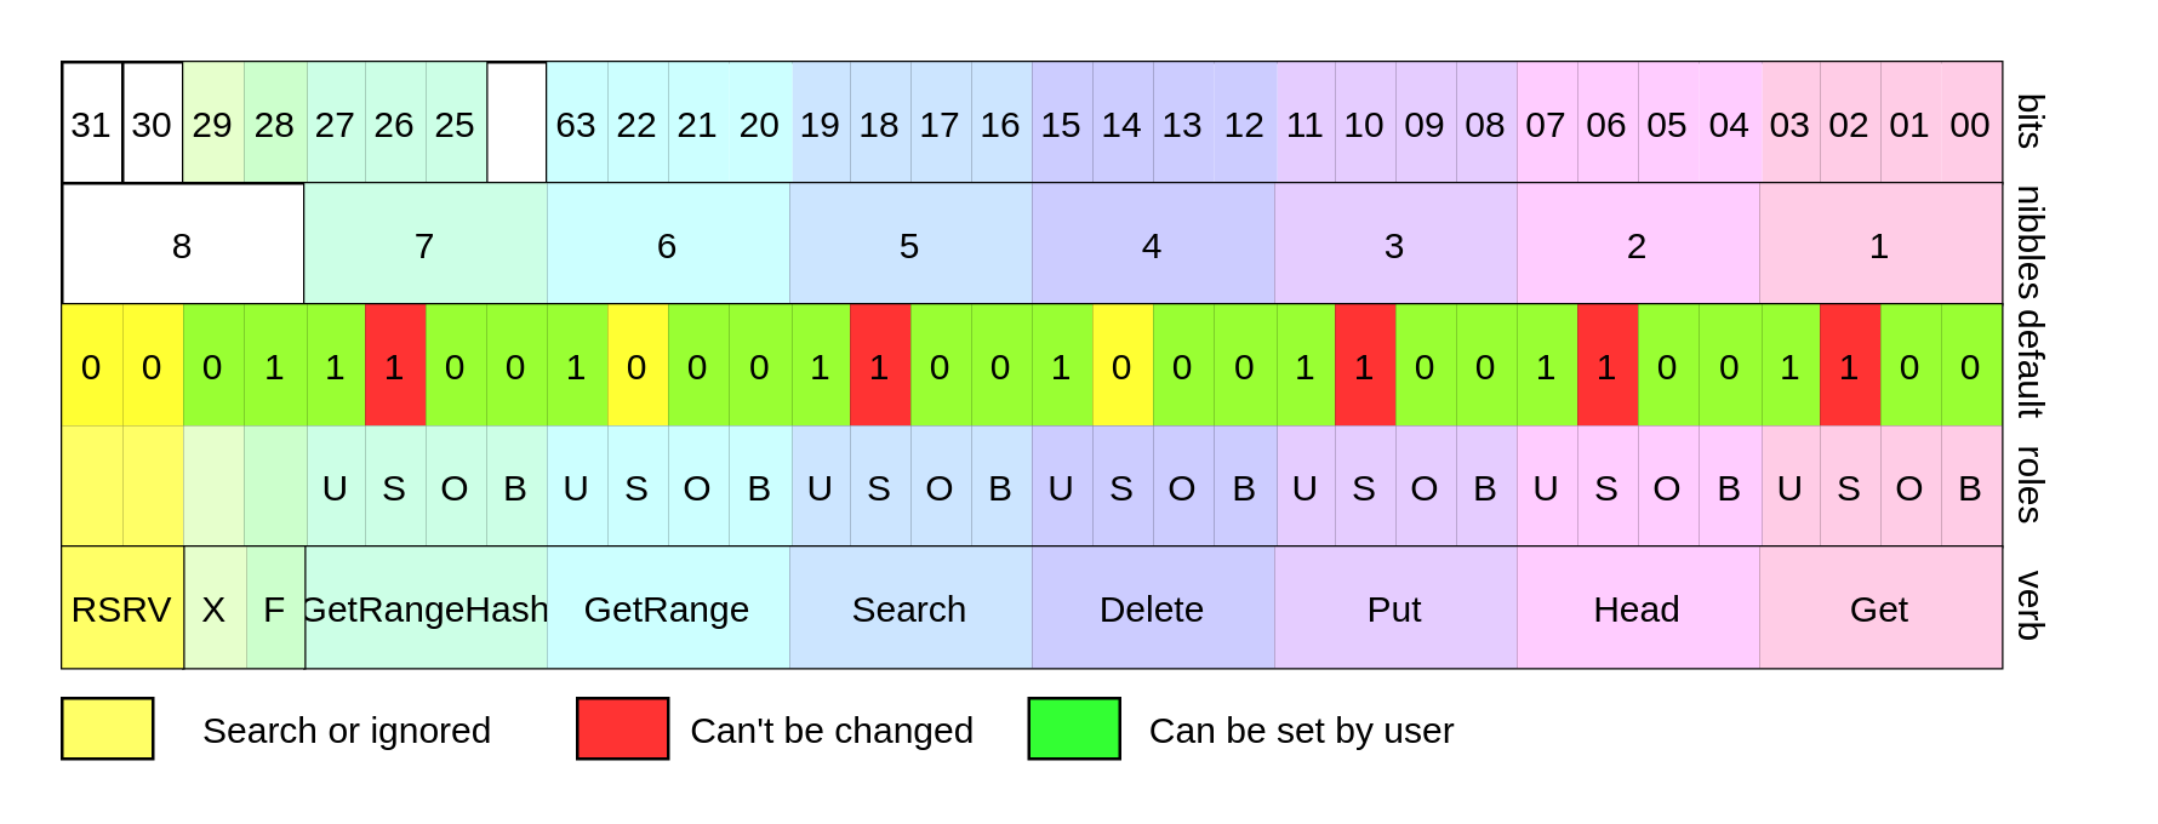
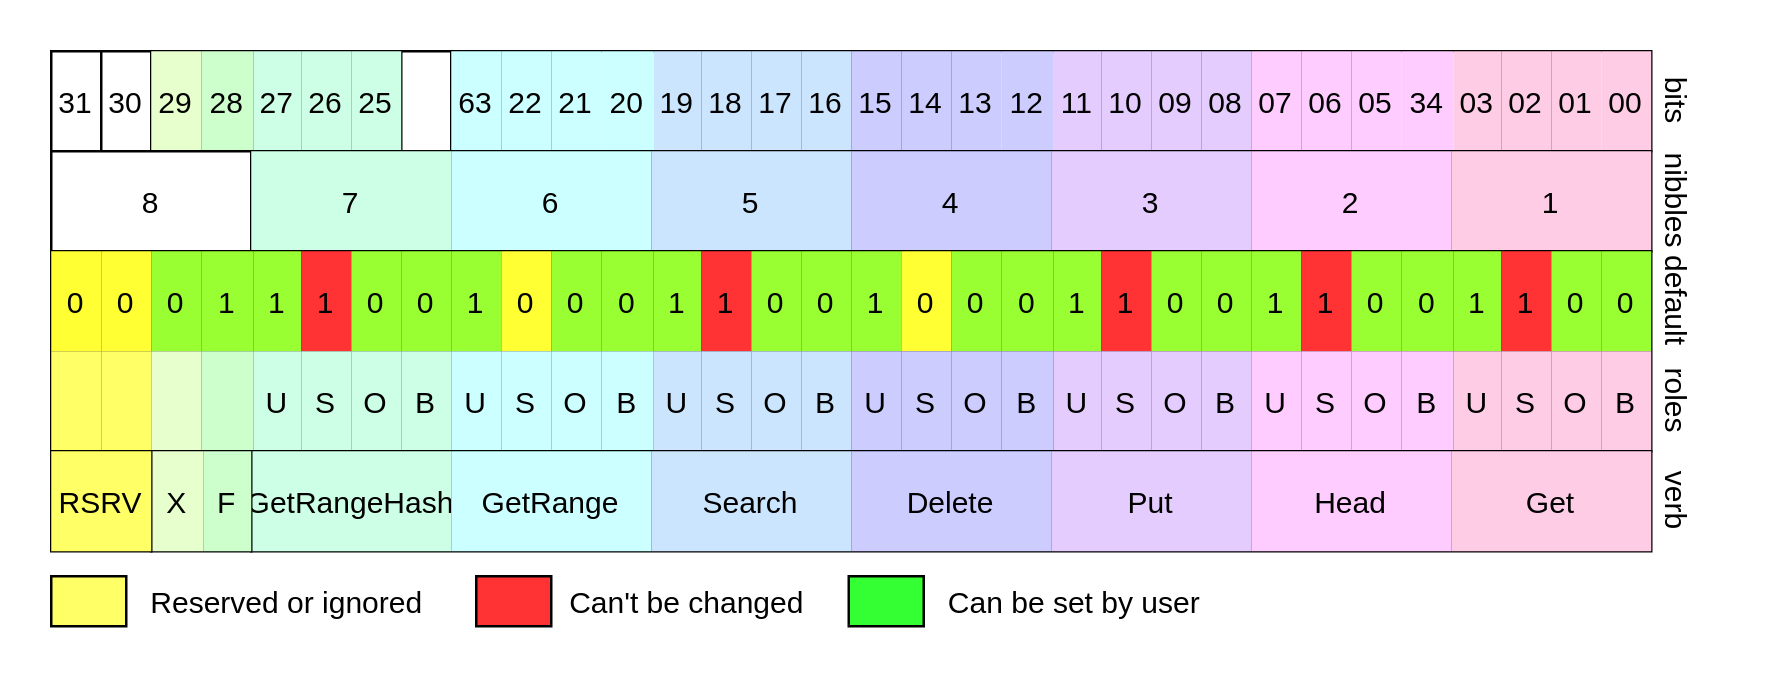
- <mxCell id="30" value="04" style="shape=partialRectangle;connectable=0;overflow=hidden;top=0;left=0;bottom=0;right=0;fillColor=#FFCCFF;" parent="3" vertex="1"><mxGeometry x="540" width="21" height="40" as="geometry" /></mxCell>
+ <mxCell id="30" value="34" style="shape=partialRectangle;connectable=0;overflow=hidden;top=0;left=0;bottom=0;right=0;fillColor=#FFCCFF;" parent="3" vertex="1"><mxGeometry x="540" width="21" height="40" as="geometry" /></mxCell>
- <mxCell id="134" value="Search or ignored" style="text;strokeColor=none;fillColor=none;align=center;verticalAlign=middle;rounded=0;" parent="1" vertex="1"><mxGeometry x="50" y="230" width="129" height="20" as="geometry" /></mxCell>
+ <mxCell id="134" value="Reserved or ignored" style="text;strokeColor=none;fillColor=none;align=center;verticalAlign=middle;rounded=0;" parent="1" vertex="1"><mxGeometry x="50" y="230" width="129" height="20" as="geometry" /></mxCell>
